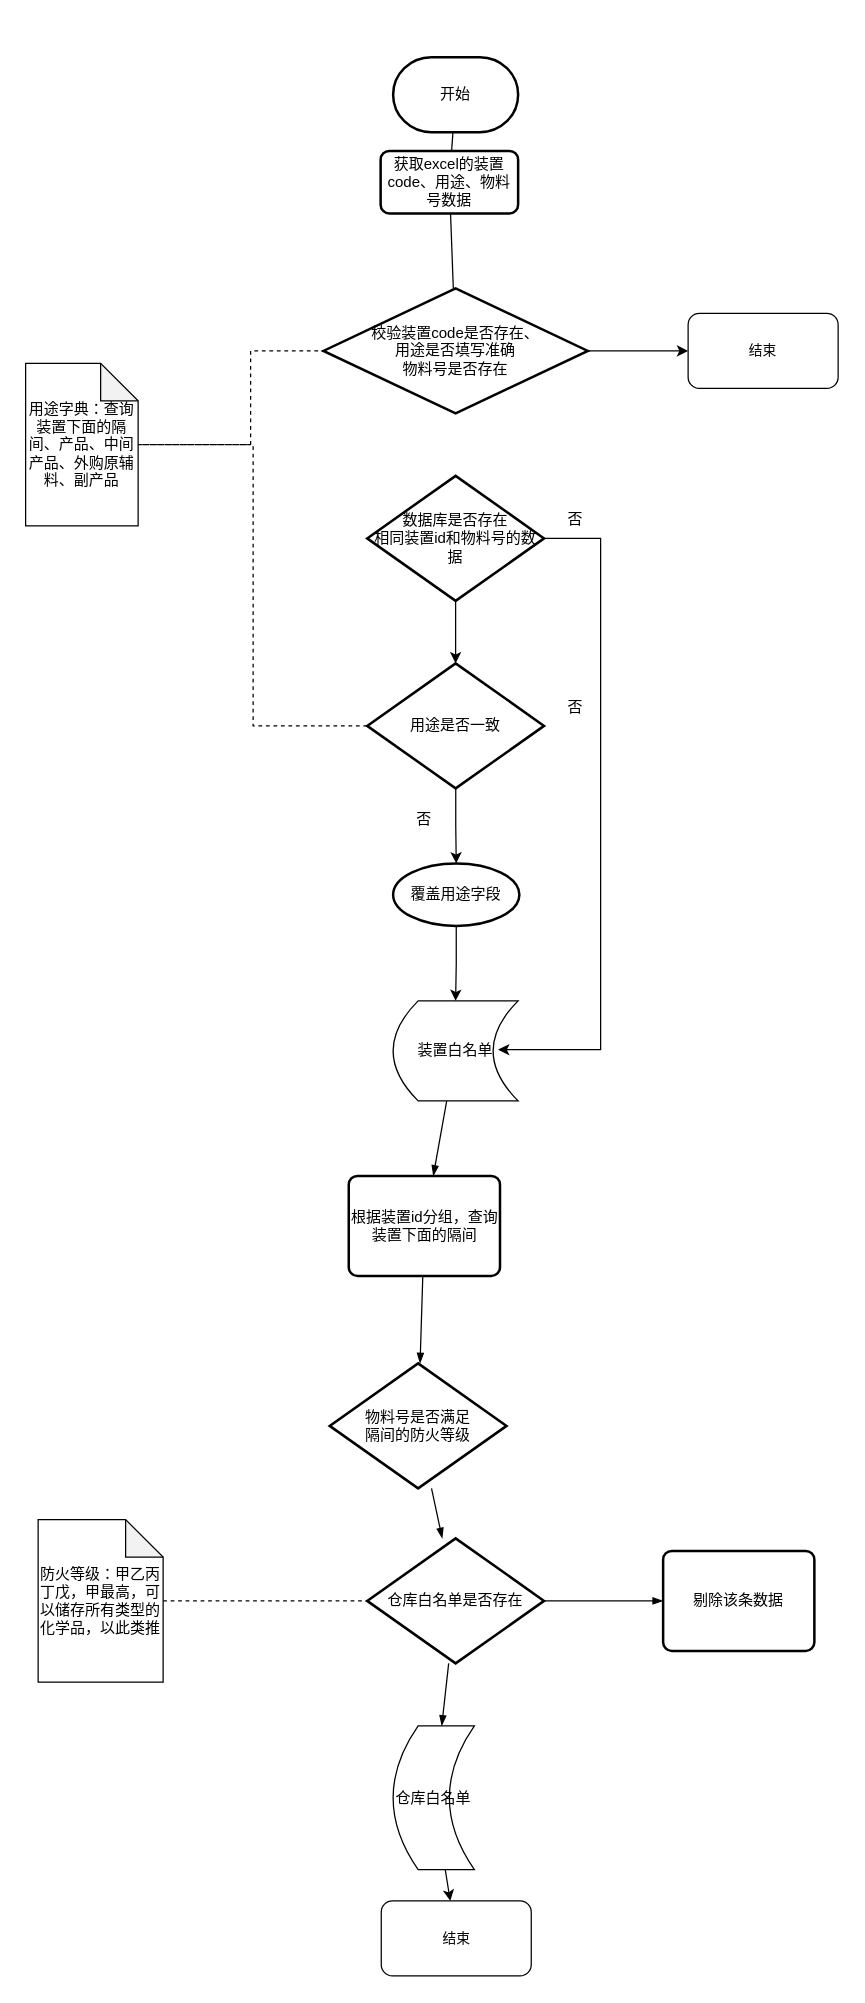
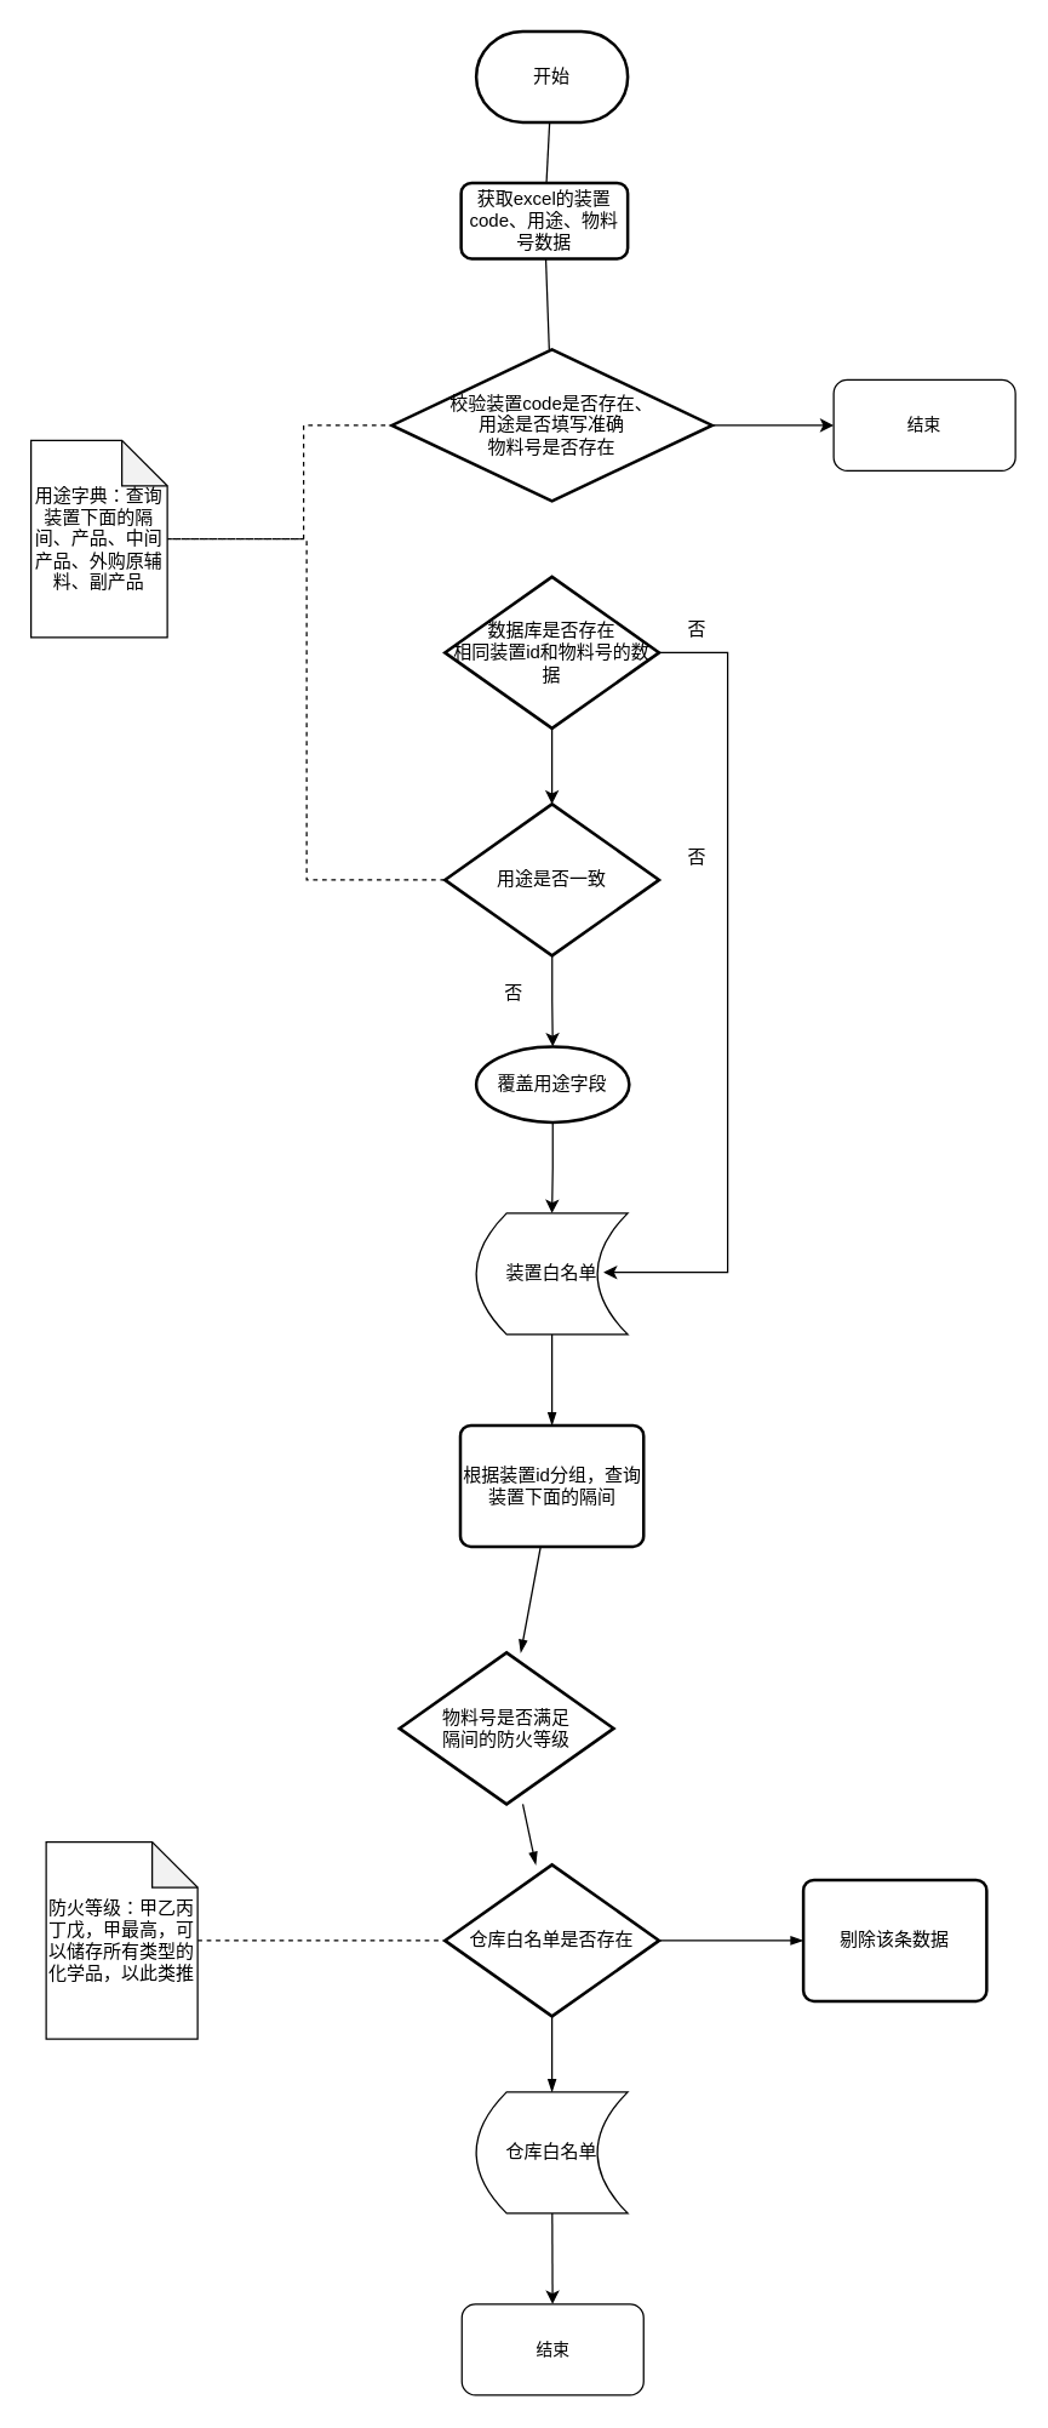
- <mxCell id="2" value="开始" style="strokeWidth=2;html=1;shape=mxgraph.flowchart.terminator;whiteSpace=wrap;" vertex="1" parent="1"><mxGeometry x="314" y="45" width="100" height="60" as="geometry" /></mxCell>
+ <mxCell id="2" value="开始" style="strokeWidth=2;html=1;shape=mxgraph.flowchart.terminator;whiteSpace=wrap;" vertex="1" parent="1"><mxGeometry x="314" y="20" width="100" height="60" as="geometry" /></mxCell>
- <mxCell id="9" value="根据装置id分组，查询装置下面的隔间" style="rounded=1;whiteSpace=wrap;html=1;absoluteArcSize=1;arcSize=14;strokeWidth=2;" vertex="1" parent="1"><mxGeometry x="278.5" y="940" width="121" height="80" as="geometry" /></mxCell>
+ <mxCell id="9" value="根据装置id分组，查询装置下面的隔间" style="rounded=1;whiteSpace=wrap;html=1;absoluteArcSize=1;arcSize=14;strokeWidth=2;" vertex="1" parent="1"><mxGeometry x="303.5" y="940" width="121" height="80" as="geometry" /></mxCell>
- <mxCell id="28" value="仓库白名单" style="shape=dataStorage;whiteSpace=wrap;html=1;fixedSize=1;" vertex="1" parent="1"><mxGeometry x="314" y="1380" width="65" height="115" as="geometry" /></mxCell>
+ <mxCell id="28" value="仓库白名单" style="shape=dataStorage;whiteSpace=wrap;html=1;fixedSize=1;" vertex="1" parent="1"><mxGeometry x="314" y="1380" width="100" height="80" as="geometry" /></mxCell>
